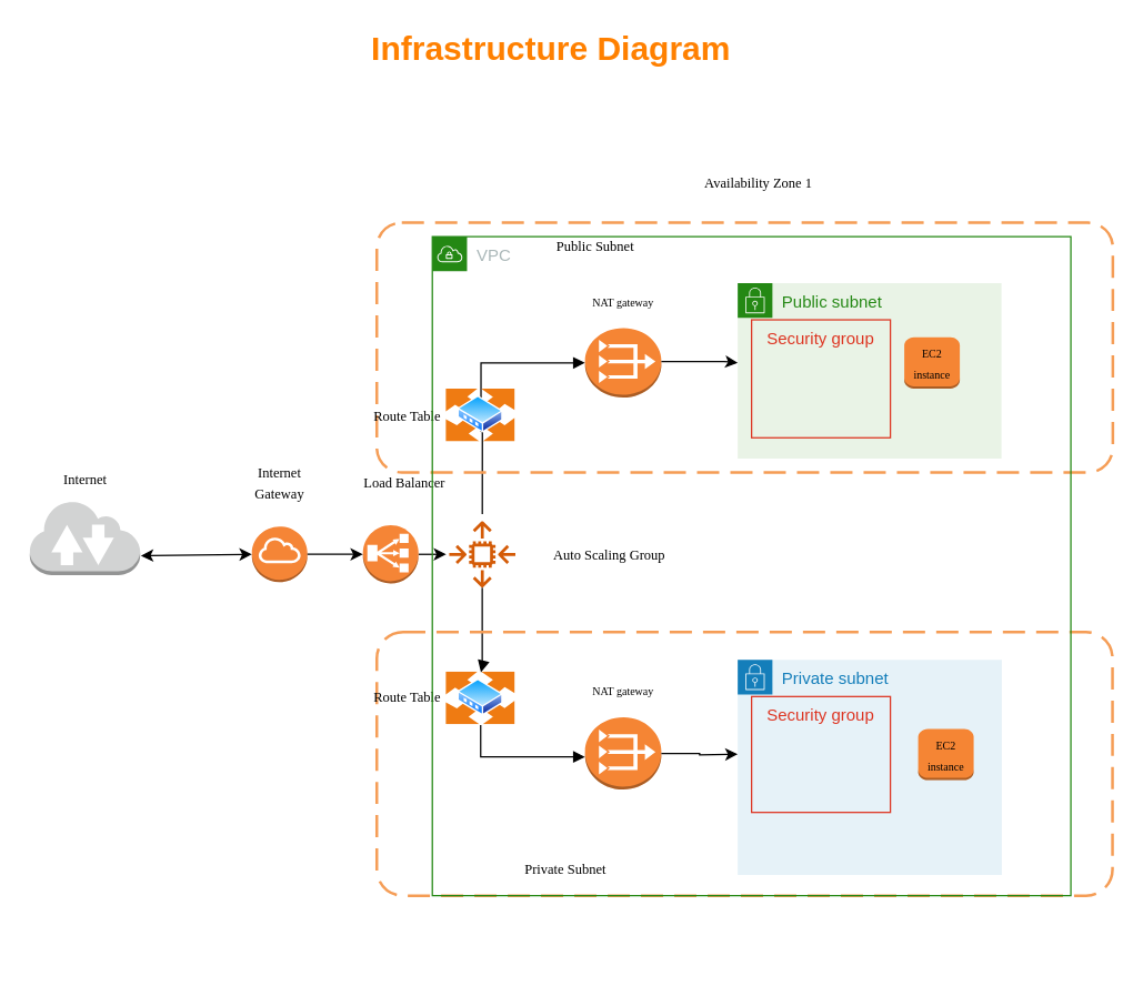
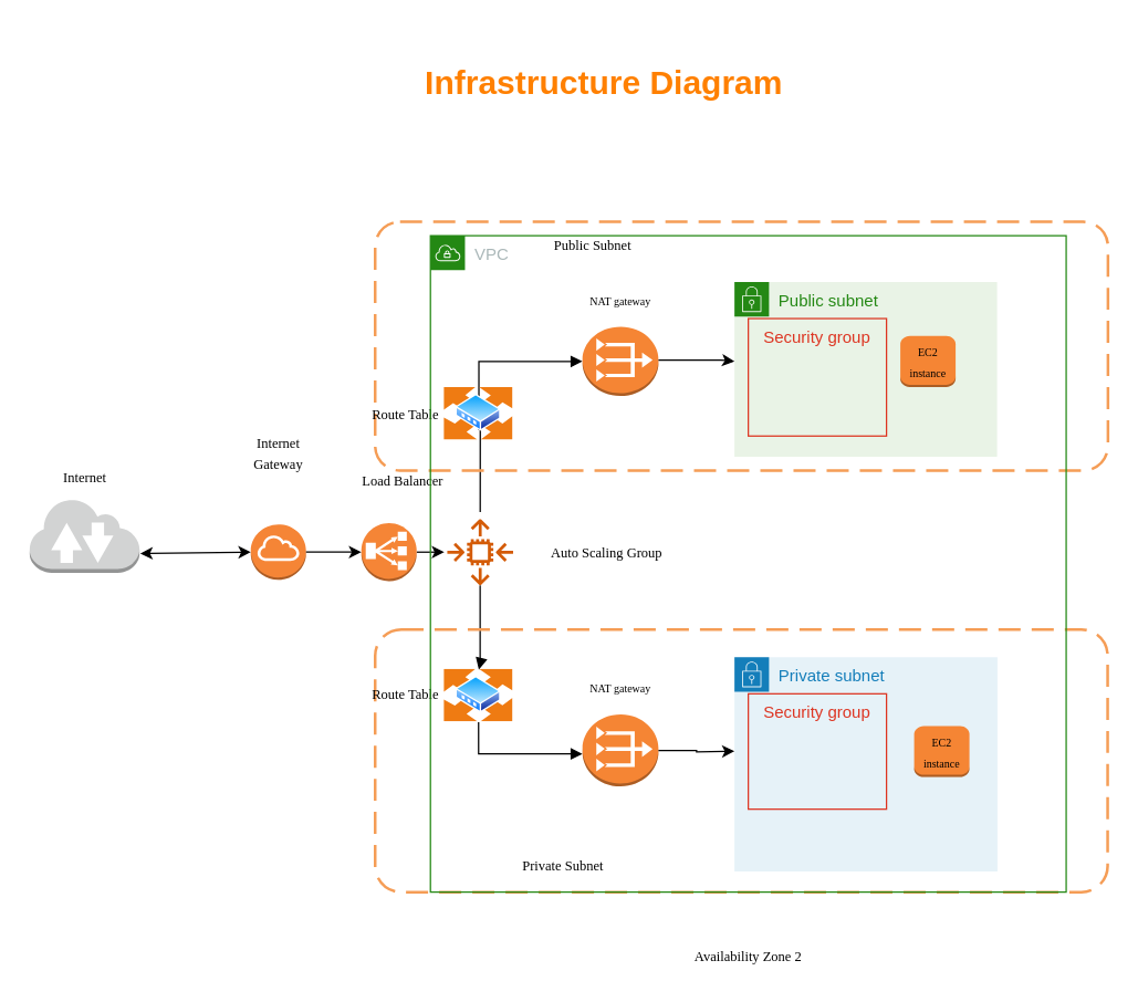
- <mxCell id="19" value="&lt;font&gt;Infrastructure Diagram&lt;/font&gt;" style="text;strokeColor=none;fillColor=none;html=1;fontSize=24;fontStyle=1;verticalAlign=middle;align=center;fontColor=#FF8000;" parent="1" vertex="1"><mxGeometry x="255" y="20" width="281.5" height="30" as="geometry" /></mxCell>
+ <mxCell id="19" value="&lt;font&gt;Infrastructure Diagram&lt;/font&gt;" style="text;strokeColor=none;fillColor=none;html=1;fontSize=24;fontStyle=1;verticalAlign=middle;align=center;fontColor=#FF8000;" parent="1" vertex="1"><mxGeometry x="295" y="45" width="281.5" height="30" as="geometry" /></mxCell>
- <mxCell id="24" value="&lt;font color=&quot;#000000&quot; style=&quot;font-size: 10px;&quot; face=&quot;Verdana&quot;&gt;Availability Zone 1&lt;/font&gt;" style="text;html=1;strokeColor=none;fillColor=none;align=center;verticalAlign=middle;whiteSpace=wrap;rounded=0;fontColor=#FF4A26;" parent="1" vertex="1"><mxGeometry x="490.75" y="120" width="110" height="22.5" as="geometry" /></mxCell>
- <mxCell id="21" value="&lt;font color=&quot;#000000&quot; style=&quot;font-size: 10px;&quot; face=&quot;Verdana&quot;&gt;Internet Gateway&lt;/font&gt;" style="text;html=1;strokeColor=none;fillColor=none;align=center;verticalAlign=middle;whiteSpace=wrap;rounded=0;fontColor=#FF4A26;" parent="1" vertex="1"><mxGeometry x="170.75" y="331.5" width="60" height="30" as="geometry" /></mxCell>
+ <mxCell id="21" value="&lt;font color=&quot;#000000&quot; style=&quot;font-size: 10px;&quot; face=&quot;Verdana&quot;&gt;Internet Gateway&lt;/font&gt;" style="text;html=1;strokeColor=none;fillColor=none;align=center;verticalAlign=middle;whiteSpace=wrap;rounded=0;fontColor=#FF4A26;" parent="1" vertex="1"><mxGeometry x="170.75" y="311.5" width="60" height="30" as="geometry" /></mxCell>
+ <mxCell id="25" value="&lt;font color=&quot;#000000&quot; style=&quot;font-size: 10px;&quot; face=&quot;Verdana&quot;&gt;Availability Zone 2&lt;/font&gt;" style="text;html=1;strokeColor=none;fillColor=none;align=center;verticalAlign=middle;whiteSpace=wrap;rounded=0;fontColor=#FF4A26;" parent="1" vertex="1"><mxGeometry x="485.75" y="680" width="110" height="22.5" as="geometry" /></mxCell>
